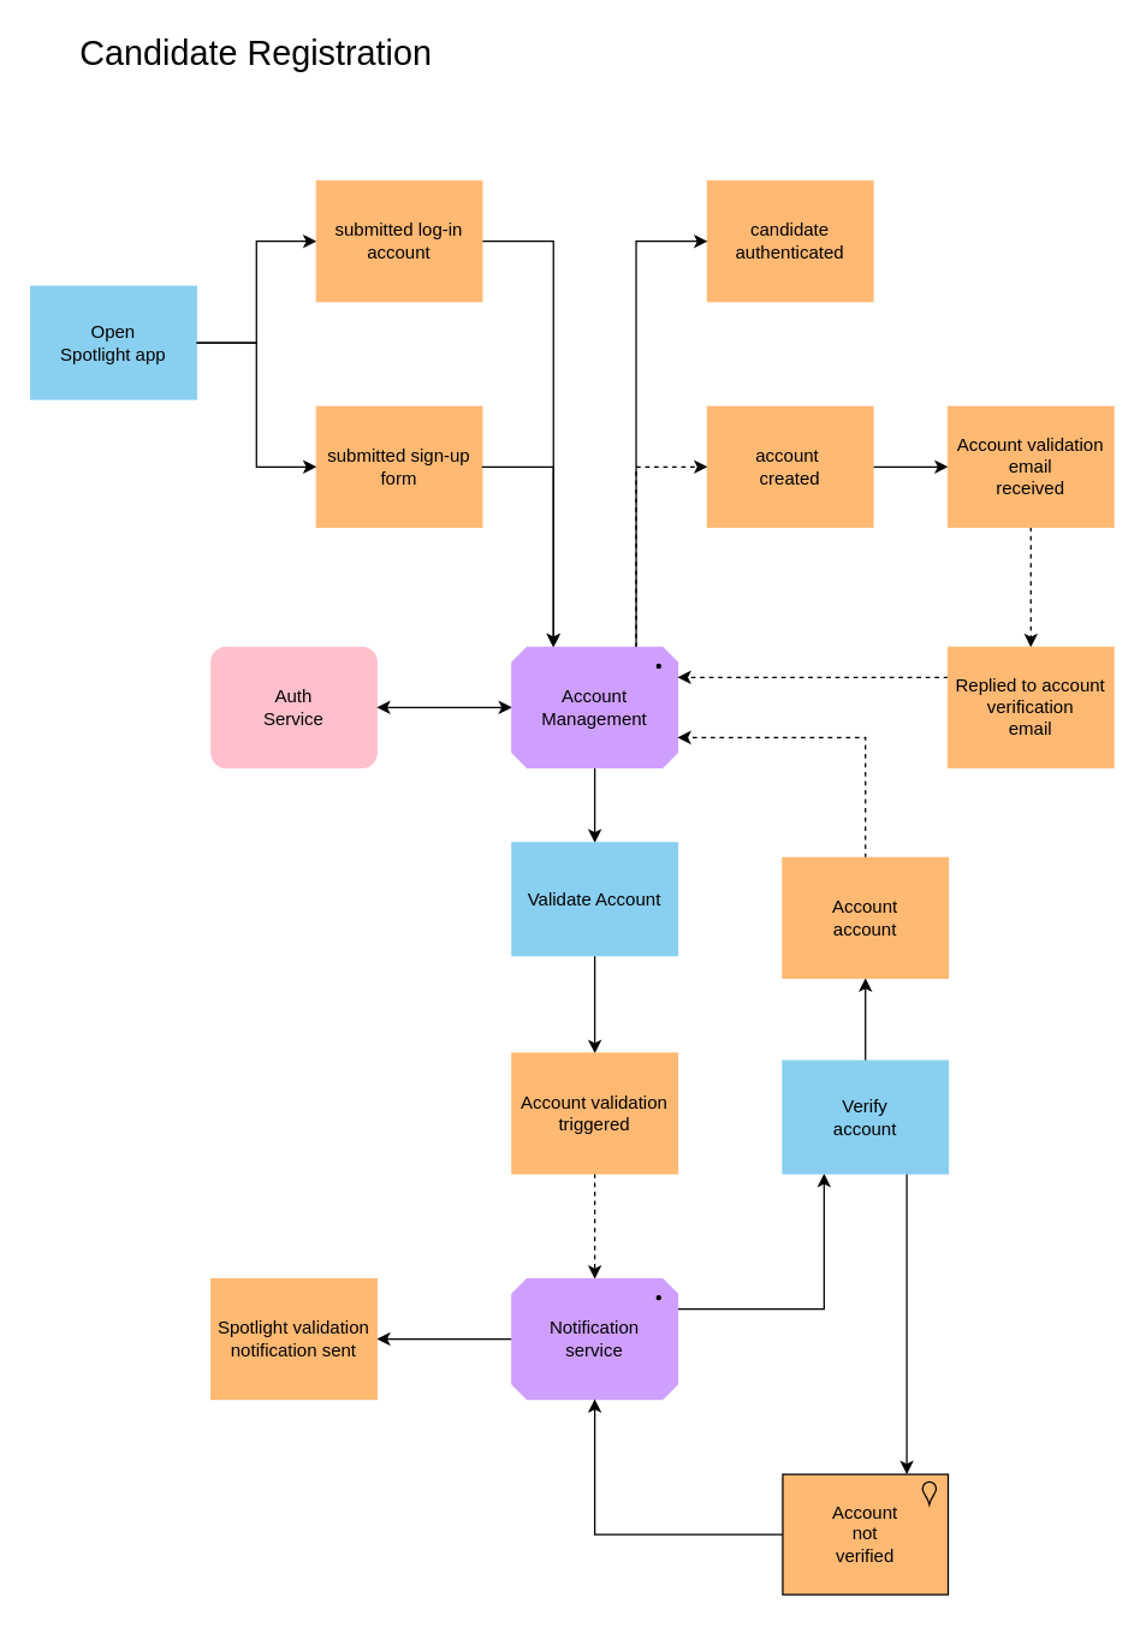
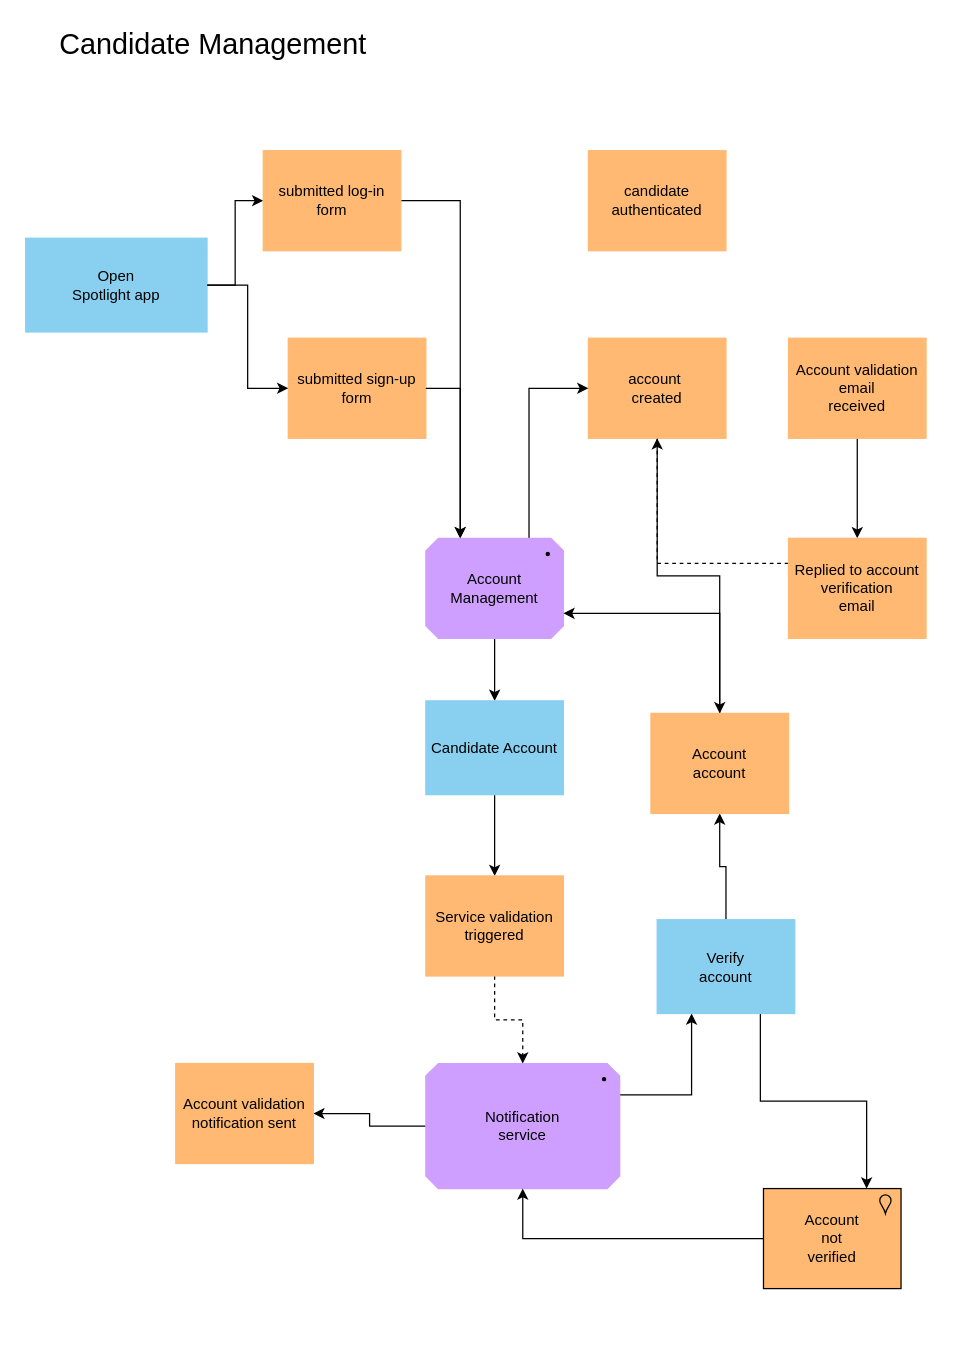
- <mxCell id="33" value="Candidate Registration" style="text;html=1;align=center;verticalAlign=middle;whiteSpace=wrap;rounded=0;fontSize=23;" parent="1" vertex="1"><mxGeometry x="30" y="20" width="280" height="30" as="geometry" /></mxCell>
+ <mxCell id="33" value="Candidate Management" style="text;html=1;align=center;verticalAlign=middle;whiteSpace=wrap;rounded=0;fontSize=23;" parent="1" vertex="1"><mxGeometry x="30" y="20" width="280" height="30" as="geometry" /></mxCell>
- <mxCell id="6" value="&lt;font color=&quot;#000000&quot;&gt;submitted log-in account&lt;/font&gt;" style="html=1;outlineConnect=0;whiteSpace=wrap;fillColor=#FFB973;shape=mxgraph.archimate3.application;appType=location;archiType=square;strokeColor=#FFB973;" parent="1" vertex="1"><mxGeometry x="210" y="120" width="110" height="80" as="geometry" /></mxCell>
+ <mxCell id="6" value="&lt;font color=&quot;#000000&quot;&gt;submitted log-in form&lt;/font&gt;" style="html=1;outlineConnect=0;whiteSpace=wrap;fillColor=#FFB973;shape=mxgraph.archimate3.application;appType=location;archiType=square;strokeColor=#FFB973;" parent="1" vertex="1"><mxGeometry x="210" y="120" width="110" height="80" as="geometry" /></mxCell>
- <mxCell id="16" style="edgeStyle=orthogonalEdgeStyle;rounded=0;orthogonalLoop=1;jettySize=auto;html=1;exitX=0.75;exitY=0;exitDx=0;exitDy=0;exitPerimeter=0;entryX=0;entryY=0.5;entryDx=0;entryDy=0;entryPerimeter=0;fontColor=#000000;startArrow=none;startFill=0;" parent="1" source="18" target="8" edge="1"><mxGeometry relative="1" as="geometry" /></mxCell>
- <mxCell id="4" value="Open&lt;br&gt;Spotlight app" style="html=1;outlineConnect=0;whiteSpace=wrap;fillColor=#89CFF0;shape=mxgraph.archimate3.application;appType=interface;archiType=square;fontColor=#000000;strokeColor=#89CFF0;" parent="1" vertex="1"><mxGeometry x="20" y="190" width="110" height="75" as="geometry" /></mxCell>
+ <mxCell id="4" value="Open&lt;br&gt;Spotlight app" style="html=1;outlineConnect=0;whiteSpace=wrap;fillColor=#89CFF0;shape=mxgraph.archimate3.application;appType=interface;archiType=square;fontColor=#000000;strokeColor=#89CFF0;" parent="1" vertex="1"><mxGeometry x="20" y="190" width="145" height="75" as="geometry" /></mxCell>
- <mxCell id="2" value="&lt;font color=&quot;#000000&quot;&gt;submitted sign-up form&lt;/font&gt;" style="html=1;outlineConnect=0;whiteSpace=wrap;fillColor=#FFB973;shape=mxgraph.archimate3.application;appType=location;archiType=square;strokeColor=#FFB973;" parent="1" vertex="1"><mxGeometry x="210" y="270" width="110" height="80" as="geometry" /></mxCell>
+ <mxCell id="2" value="&lt;font color=&quot;#000000&quot;&gt;submitted sign-up form&lt;/font&gt;" style="html=1;outlineConnect=0;whiteSpace=wrap;fillColor=#FFB973;shape=mxgraph.archimate3.application;appType=location;archiType=square;strokeColor=#FFB973;" parent="1" vertex="1"><mxGeometry x="230" y="270" width="110" height="80" as="geometry" /></mxCell>
- <mxCell id="15" style="edgeStyle=orthogonalEdgeStyle;rounded=0;orthogonalLoop=1;jettySize=auto;html=1;exitX=0.75;exitY=0;exitDx=0;exitDy=0;exitPerimeter=0;entryX=0;entryY=0.5;entryDx=0;entryDy=0;entryPerimeter=0;fontColor=#000000;startArrow=none;startFill=0;dashed=1;" parent="1" source="18" target="10" edge="1"><mxGeometry relative="1" as="geometry" /></mxCell>
+ <mxCell id="15" style="edgeStyle=orthogonalEdgeStyle;rounded=0;orthogonalLoop=1;jettySize=auto;html=1;exitX=0.75;exitY=0;exitDx=0;exitDy=0;exitPerimeter=0;entryX=0;entryY=0.5;entryDx=0;entryDy=0;entryPerimeter=0;fontColor=#000000;startArrow=none;startFill=0;" parent="1" source="18" target="10" edge="1"><mxGeometry relative="1" as="geometry" /></mxCell>
- <mxCell id="9" style="edgeStyle=orthogonalEdgeStyle;rounded=0;orthogonalLoop=1;jettySize=auto;html=1;entryX=0;entryY=0.5;entryDx=0;entryDy=0;entryPerimeter=0;fontColor=#000000;" parent="1" source="10" target="22" edge="1"><mxGeometry relative="1" as="geometry" /></mxCell>
+ <mxCell id="9" style="edgeStyle=orthogonalEdgeStyle;rounded=0;orthogonalLoop=1;jettySize=auto;html=1;fontColor=#000000;" parent="1" source="10" target="32" edge="1"><mxGeometry relative="1" as="geometry" /></mxCell>
- <mxCell id="21" style="edgeStyle=orthogonalEdgeStyle;rounded=0;orthogonalLoop=1;jettySize=auto;html=1;fontColor=#000000;dashed=1;" parent="1" source="22" target="24" edge="1"><mxGeometry relative="1" as="geometry" /></mxCell>
+ <mxCell id="21" style="edgeStyle=orthogonalEdgeStyle;rounded=0;orthogonalLoop=1;jettySize=auto;html=1;fontColor=#000000;" parent="1" source="22" target="24" edge="1"><mxGeometry relative="1" as="geometry" /></mxCell>
- <mxCell id="23" style="edgeStyle=orthogonalEdgeStyle;rounded=0;orthogonalLoop=1;jettySize=auto;html=1;entryX=1;entryY=0.25;entryDx=0;entryDy=0;entryPerimeter=0;labelBackgroundColor=#FFFFFF;fontColor=#FF3333;exitX=0;exitY=0.25;exitDx=0;exitDy=0;exitPerimeter=0;dashed=1;" edge="1" parent="1" source="24" target="18"><mxGeometry relative="1" as="geometry" /></mxCell>
+ <mxCell id="23" style="edgeStyle=orthogonalEdgeStyle;rounded=0;orthogonalLoop=1;jettySize=auto;html=1;labelBackgroundColor=#FFFFFF;fontColor=#FF3333;exitX=0;exitY=0.25;exitDx=0;exitDy=0;exitPerimeter=0;dashed=1;" edge="1" parent="1" source="24" target="10"><mxGeometry relative="1" as="geometry" /></mxCell>
- <mxCell id="12" value="Auth&lt;br&gt;Service" style="html=1;outlineConnect=0;whiteSpace=wrap;fillColor=#FFC0CB;shape=mxgraph.archimate3.application;archiType=rounded;fontColor=#000000;strokeColor=#FFC0CB;" parent="1" vertex="1"><mxGeometry x="140" y="430" width="110" height="80" as="geometry" /></mxCell>
- <mxCell id="14" style="edgeStyle=orthogonalEdgeStyle;rounded=0;orthogonalLoop=1;jettySize=auto;html=1;entryX=1;entryY=0.5;entryDx=0;entryDy=0;entryPerimeter=0;fontColor=#000000;startArrow=classic;startFill=1;" parent="1" source="18" target="12" edge="1"><mxGeometry relative="1" as="geometry" /></mxCell>
- <mxCell id="30" style="edgeStyle=orthogonalEdgeStyle;rounded=0;orthogonalLoop=1;jettySize=auto;html=1;entryX=1;entryY=0.75;entryDx=0;entryDy=0;entryPerimeter=0;fontColor=#000000;startArrow=none;startFill=0;exitX=0.5;exitY=0;exitDx=0;exitDy=0;exitPerimeter=0;dashed=1;" parent="1" source="32" target="18" edge="1"><mxGeometry relative="1" as="geometry" /></mxCell>
+ <mxCell id="30" style="edgeStyle=orthogonalEdgeStyle;rounded=0;orthogonalLoop=1;jettySize=auto;html=1;entryX=1;entryY=0.75;entryDx=0;entryDy=0;entryPerimeter=0;fontColor=#000000;startArrow=none;startFill=0;exitX=0.5;exitY=0;exitDx=0;exitDy=0;exitPerimeter=0;dashed=0;" parent="1" source="32" target="18" edge="1"><mxGeometry relative="1" as="geometry" /></mxCell>
- <mxCell id="34" value="&lt;font color=&quot;#000000&quot;&gt;Validate Account&lt;/font&gt;" style="html=1;outlineConnect=0;whiteSpace=wrap;fillColor=#89CFF0;shape=mxgraph.archimate3.application;appType=interface;archiType=square;fontColor=#ffffff;strokeColor=#89CFF0;" vertex="1" parent="1"><mxGeometry x="340" y="560" width="110" height="75" as="geometry" /></mxCell>
+ <mxCell id="34" value="&lt;font color=&quot;#000000&quot;&gt;Candidate Account&lt;/font&gt;" style="html=1;outlineConnect=0;whiteSpace=wrap;fillColor=#89CFF0;shape=mxgraph.archimate3.application;appType=interface;archiType=square;fontColor=#ffffff;strokeColor=#89CFF0;" vertex="1" parent="1"><mxGeometry x="340" y="560" width="110" height="75" as="geometry" /></mxCell>
- <mxCell id="20" value="&lt;font color=&quot;#000000&quot;&gt;Account validation&lt;br&gt;triggered&lt;br&gt;&lt;/font&gt;" style="html=1;outlineConnect=0;whiteSpace=wrap;fillColor=#FFB973;shape=mxgraph.archimate3.application;appType=location;archiType=square;strokeColor=#FFB973;" parent="1" vertex="1"><mxGeometry x="340" y="700" width="110" height="80" as="geometry" /></mxCell>
+ <mxCell id="20" value="&lt;font color=&quot;#000000&quot;&gt;Service validation&lt;br&gt;triggered&lt;br&gt;&lt;/font&gt;" style="html=1;outlineConnect=0;whiteSpace=wrap;fillColor=#FFB973;shape=mxgraph.archimate3.application;appType=location;archiType=square;strokeColor=#FFB973;" parent="1" vertex="1"><mxGeometry x="340" y="700" width="110" height="80" as="geometry" /></mxCell>
- <mxCell id="35" value="&lt;font color=&quot;#000000&quot;&gt;Verify&lt;br&gt;account&lt;br&gt;&lt;/font&gt;" style="html=1;outlineConnect=0;whiteSpace=wrap;fillColor=#89CFF0;shape=mxgraph.archimate3.application;appType=interface;archiType=square;fontColor=#ffffff;strokeColor=#89CFF0;" vertex="1" parent="1"><mxGeometry x="520" y="705" width="110" height="75" as="geometry" /></mxCell>
+ <mxCell id="35" value="&lt;font color=&quot;#000000&quot;&gt;Verify&lt;br&gt;account&lt;br&gt;&lt;/font&gt;" style="html=1;outlineConnect=0;whiteSpace=wrap;fillColor=#89CFF0;shape=mxgraph.archimate3.application;appType=interface;archiType=square;fontColor=#ffffff;strokeColor=#89CFF0;" vertex="1" parent="1"><mxGeometry x="525" y="735" width="110" height="75" as="geometry" /></mxCell>
- <mxCell id="29" value="&lt;font color=&quot;#000000&quot;&gt;Spotlight validation&lt;br&gt;notification sent&lt;br&gt;&lt;/font&gt;" style="html=1;outlineConnect=0;whiteSpace=wrap;fillColor=#FFB973;shape=mxgraph.archimate3.application;appType=location;archiType=square;strokeColor=#FFB973;" parent="1" vertex="1"><mxGeometry x="140" y="850" width="110" height="80" as="geometry" /></mxCell>
+ <mxCell id="29" value="&lt;font color=&quot;#000000&quot;&gt;Account validation&lt;br&gt;notification sent&lt;br&gt;&lt;/font&gt;" style="html=1;outlineConnect=0;whiteSpace=wrap;fillColor=#FFB973;shape=mxgraph.archimate3.application;appType=location;archiType=square;strokeColor=#FFB973;" parent="1" vertex="1"><mxGeometry x="140" y="850" width="110" height="80" as="geometry" /></mxCell>
- <mxCell id="28" value="Notification&lt;br&gt;service" style="html=1;outlineConnect=0;whiteSpace=wrap;fillColor=#CF9FFF;shape=mxgraph.archimate3.application;appType=driver;archiType=oct;fontColor=#000000;strokeColor=#CF9FFF;" parent="1" vertex="1"><mxGeometry x="340" y="850" width="110" height="80" as="geometry" /></mxCell>
+ <mxCell id="28" value="Notification&lt;br&gt;service" style="html=1;outlineConnect=0;whiteSpace=wrap;fillColor=#CF9FFF;shape=mxgraph.archimate3.application;appType=driver;archiType=oct;fontColor=#000000;strokeColor=#CF9FFF;" parent="1" vertex="1"><mxGeometry x="340" y="850" width="155" height="100" as="geometry" /></mxCell>
- <mxCell id="37" value="&lt;font color=&quot;#000000&quot;&gt;Account&lt;br&gt;not&lt;br&gt;verified&lt;br&gt;&lt;/font&gt;" style="html=1;outlineConnect=0;whiteSpace=wrap;fillColor=#FFB973;shape=mxgraph.archimate3.application;appType=location;archiType=square;" vertex="1" parent="1"><mxGeometry x="520" y="980" width="110" height="80" as="geometry" /></mxCell>
+ <mxCell id="37" value="&lt;font color=&quot;#000000&quot;&gt;Account&lt;br&gt;not&lt;br&gt;verified&lt;br&gt;&lt;/font&gt;" style="html=1;outlineConnect=0;whiteSpace=wrap;fillColor=#FFB973;shape=mxgraph.archimate3.application;appType=location;archiType=square;" vertex="1" parent="1"><mxGeometry x="610" y="950" width="110" height="80" as="geometry" /></mxCell>
